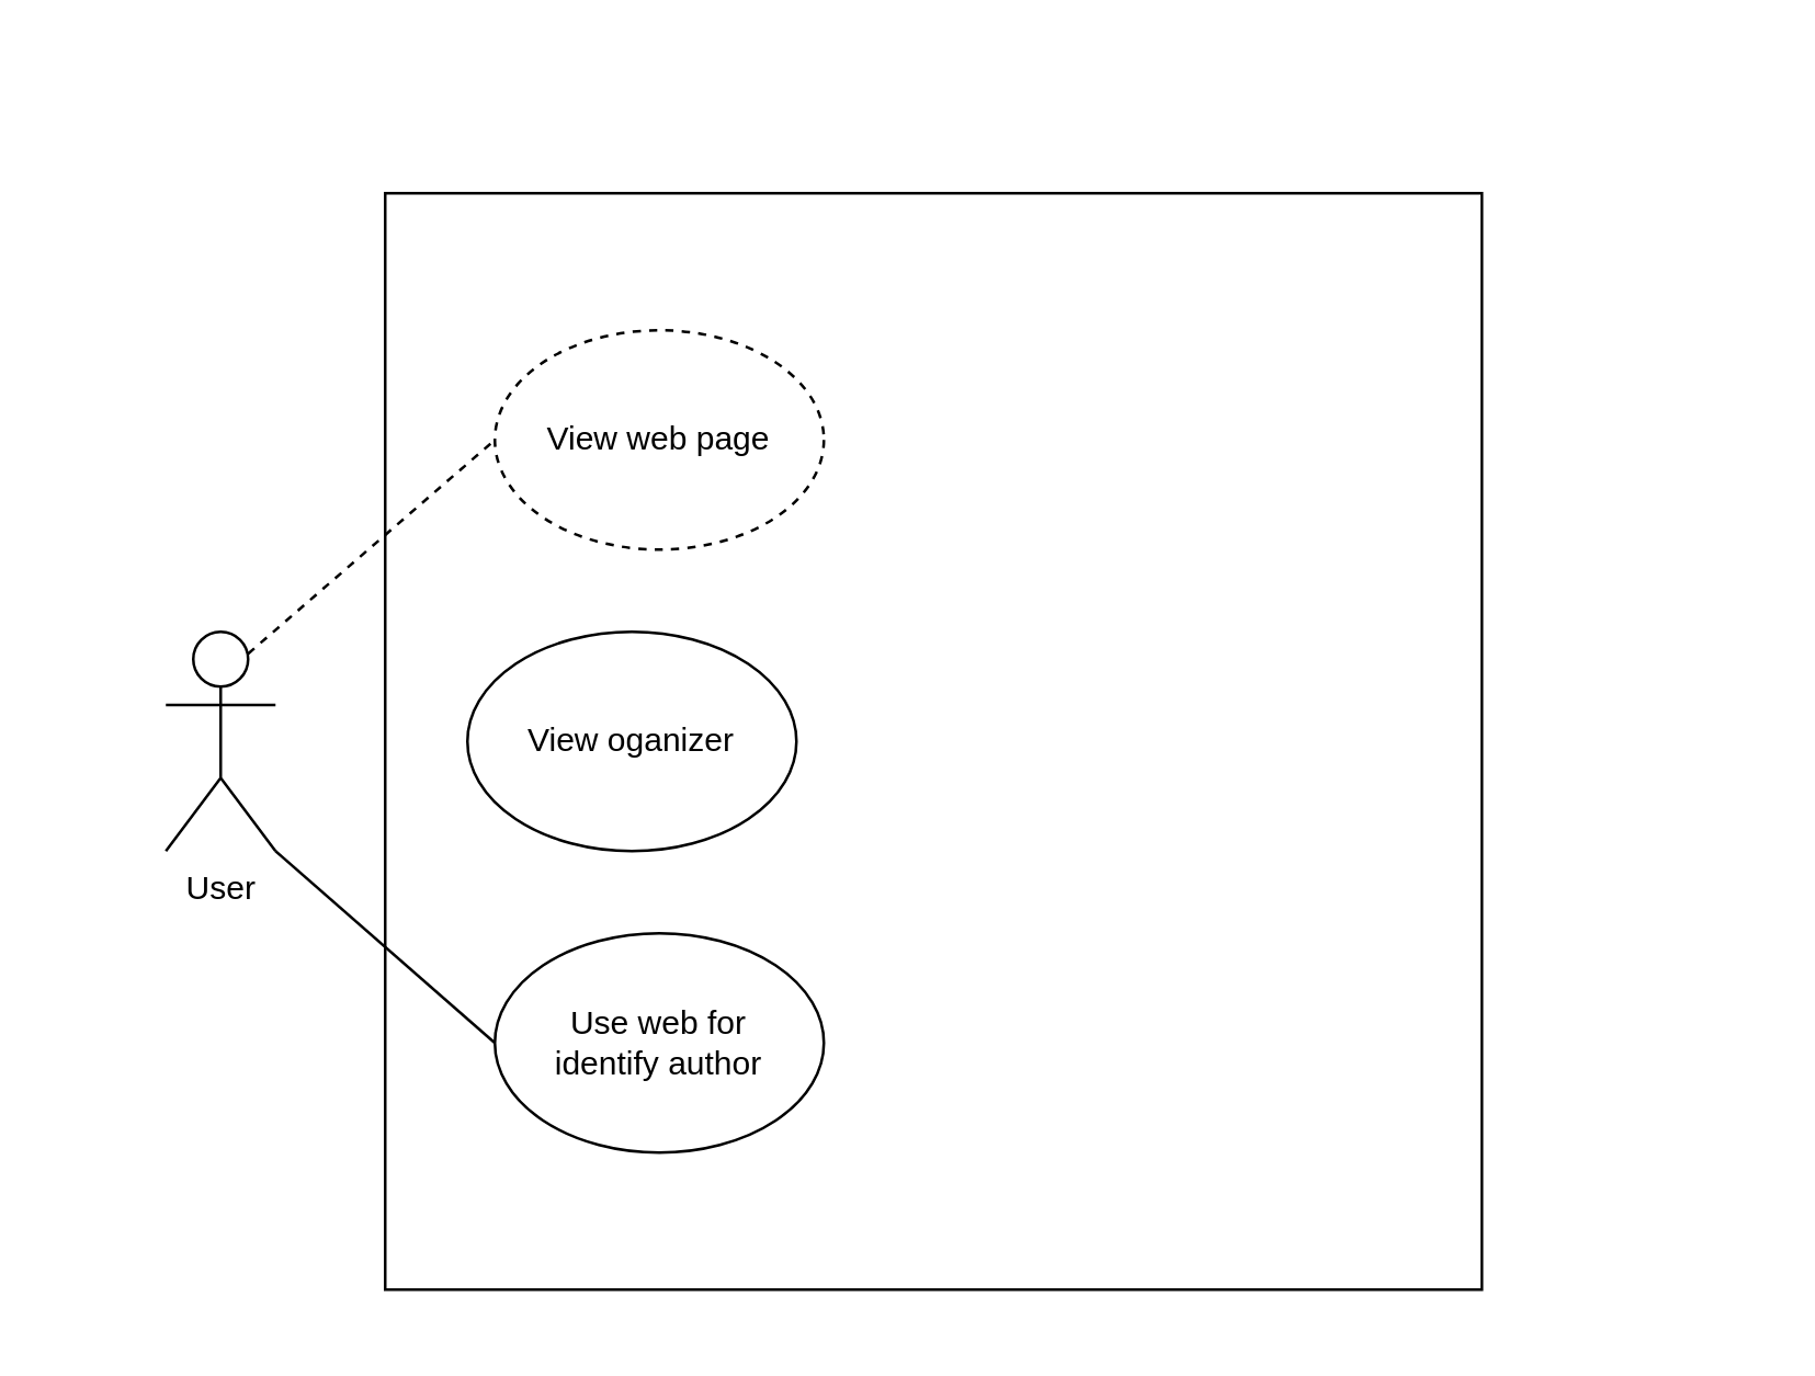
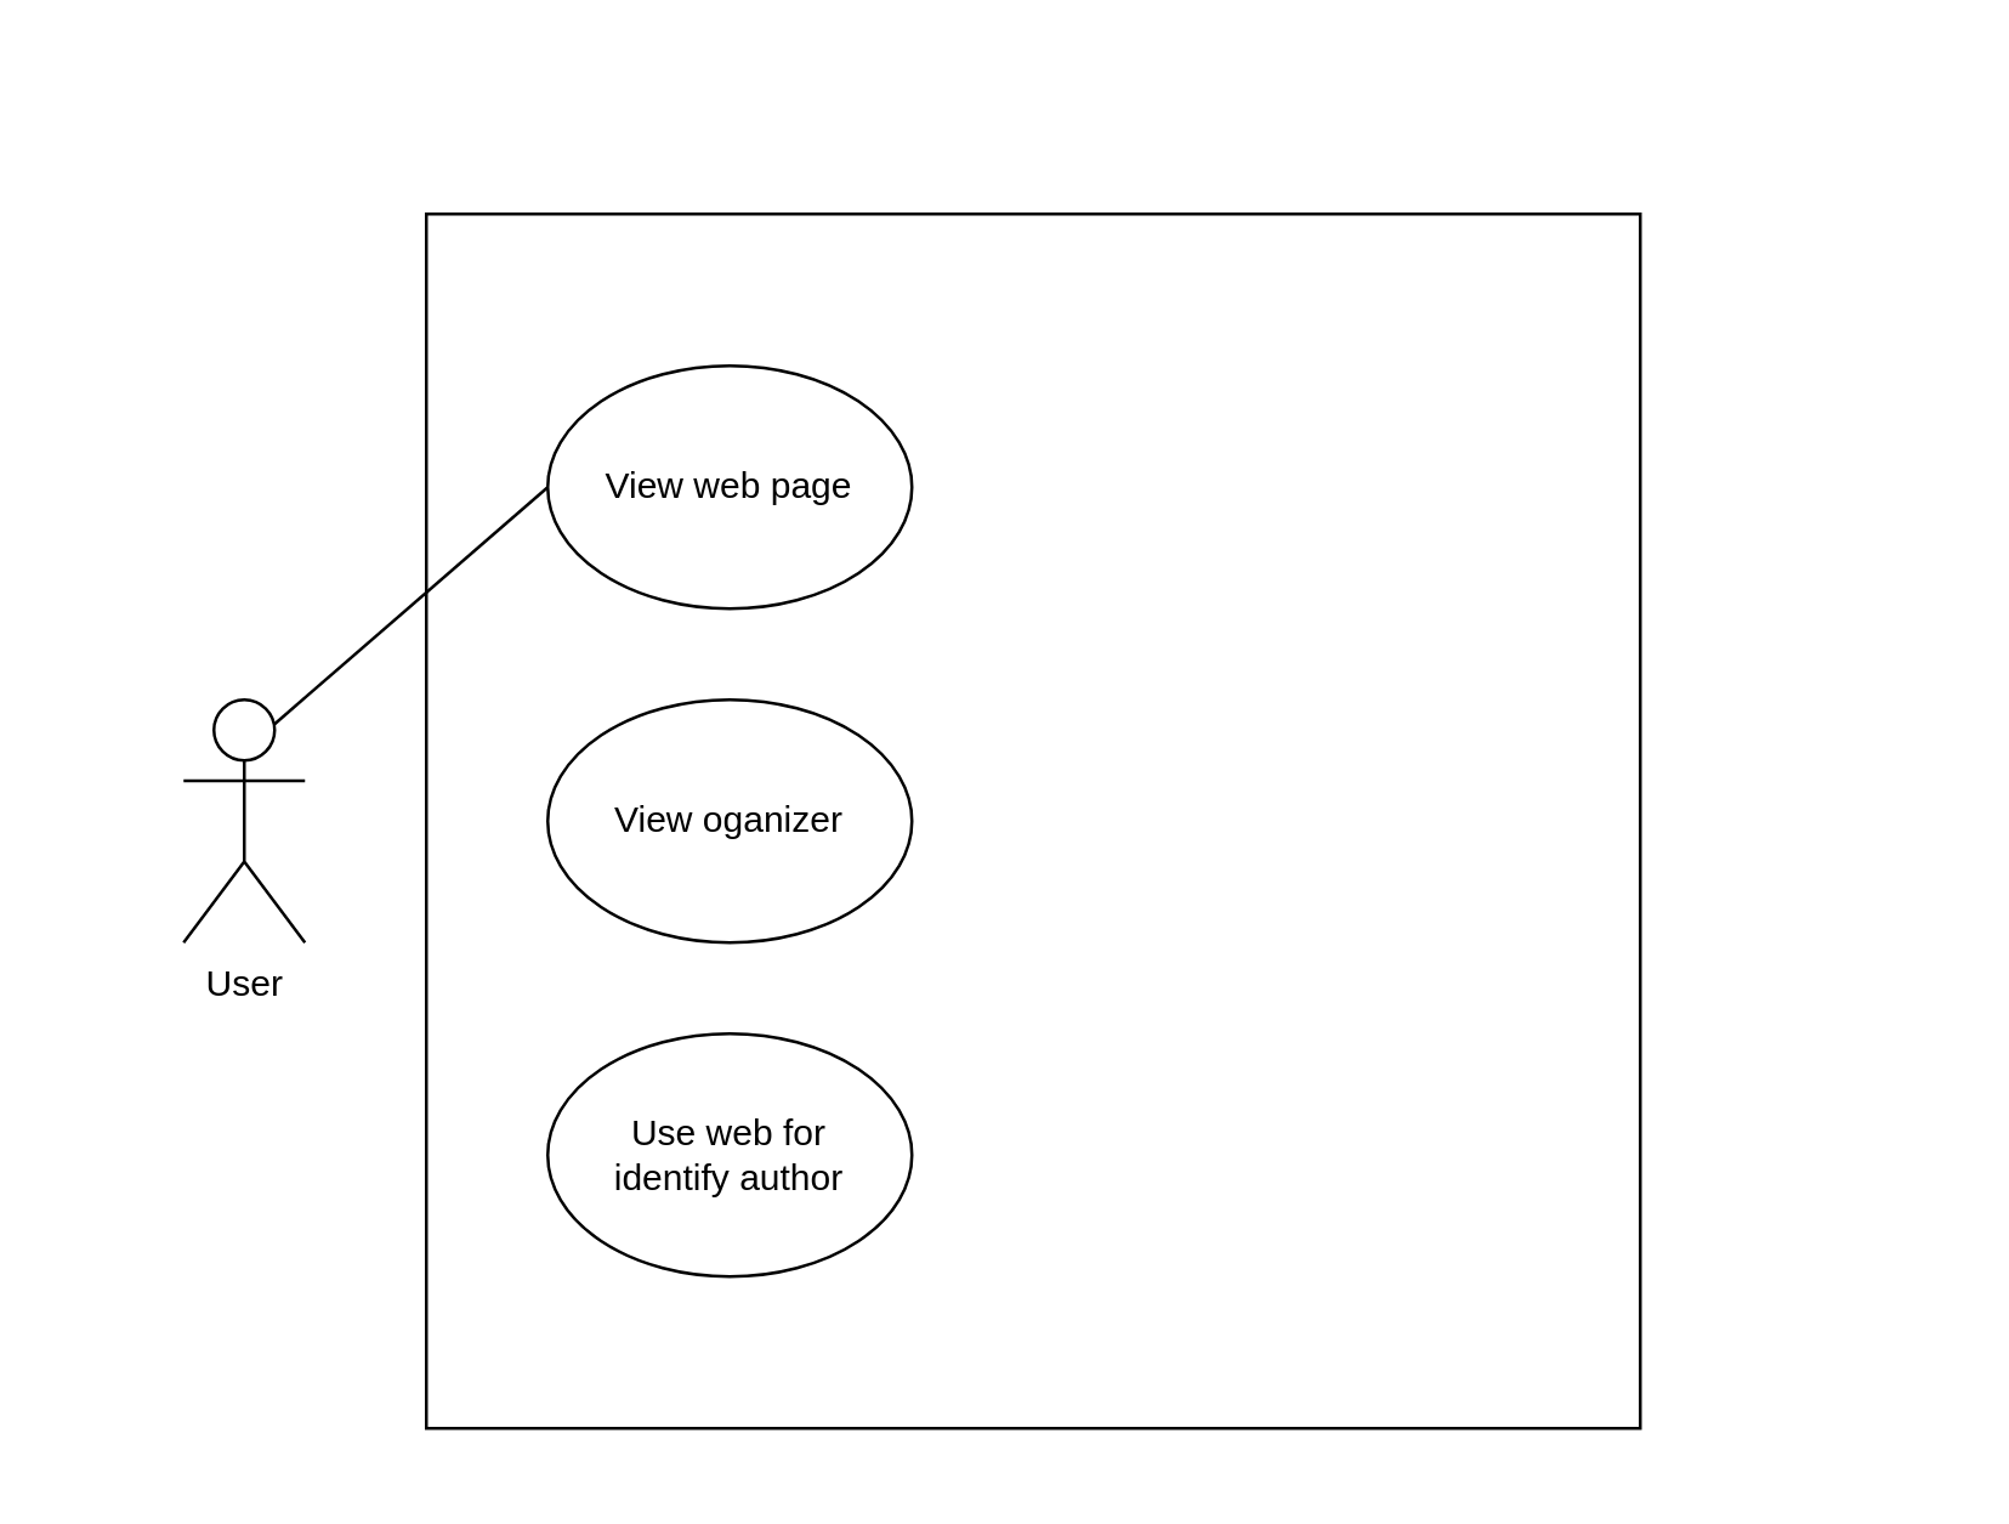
- <mxCell id="8" value="View web page" style="ellipse;whiteSpace=wrap;html=1;dashed=1;" parent="2" vertex="1"><mxGeometry x="160" y="100" width="120" height="80" as="geometry" /></mxCell>
+ <mxCell id="8" value="View web page" style="ellipse;whiteSpace=wrap;html=1;" parent="2" vertex="1"><mxGeometry x="160" y="100" width="120" height="80" as="geometry" /></mxCell>
- <mxCell id="9" value="" style="endArrow=none;html=1;rounded=0;fontSize=24;entryX=0;entryY=0.5;entryDx=0;entryDy=0;exitX=0.75;exitY=0.1;exitDx=0;exitDy=0;exitPerimeter=0;dashed=1;" parent="2" source="4" target="8" edge="1"><mxGeometry width="50" height="50" relative="1" as="geometry"><mxPoint x="90" y="270" as="sourcePoint" /><mxPoint x="140" y="220" as="targetPoint" /></mxGeometry></mxCell>
+ <mxCell id="9" value="" style="endArrow=none;html=1;rounded=0;fontSize=24;entryX=0;entryY=0.5;entryDx=0;entryDy=0;exitX=0.75;exitY=0.1;exitDx=0;exitDy=0;exitPerimeter=0;" parent="2" source="4" target="8" edge="1"><mxGeometry width="50" height="50" relative="1" as="geometry"><mxPoint x="90" y="270" as="sourcePoint" /><mxPoint x="140" y="220" as="targetPoint" /></mxGeometry></mxCell>
- <mxCell id="6" value="View oganizer" style="ellipse;whiteSpace=wrap;html=1;" parent="2" vertex="1"><mxGeometry x="150" y="210" width="120" height="80" as="geometry" /></mxCell>
+ <mxCell id="6" value="View oganizer" style="ellipse;whiteSpace=wrap;html=1;" parent="2" vertex="1"><mxGeometry x="160" y="210" width="120" height="80" as="geometry" /></mxCell>
- <mxCell id="10" value="" style="endArrow=none;html=1;rounded=0;fontSize=24;exitX=1;exitY=1;exitDx=0;exitDy=0;exitPerimeter=0;entryX=0;entryY=0.5;entryDx=0;entryDy=0;" parent="2" source="4" target="7" edge="1"><mxGeometry width="50" height="50" relative="1" as="geometry"><mxPoint x="90" y="270" as="sourcePoint" /><mxPoint x="140" y="220" as="targetPoint" /></mxGeometry></mxCell>
